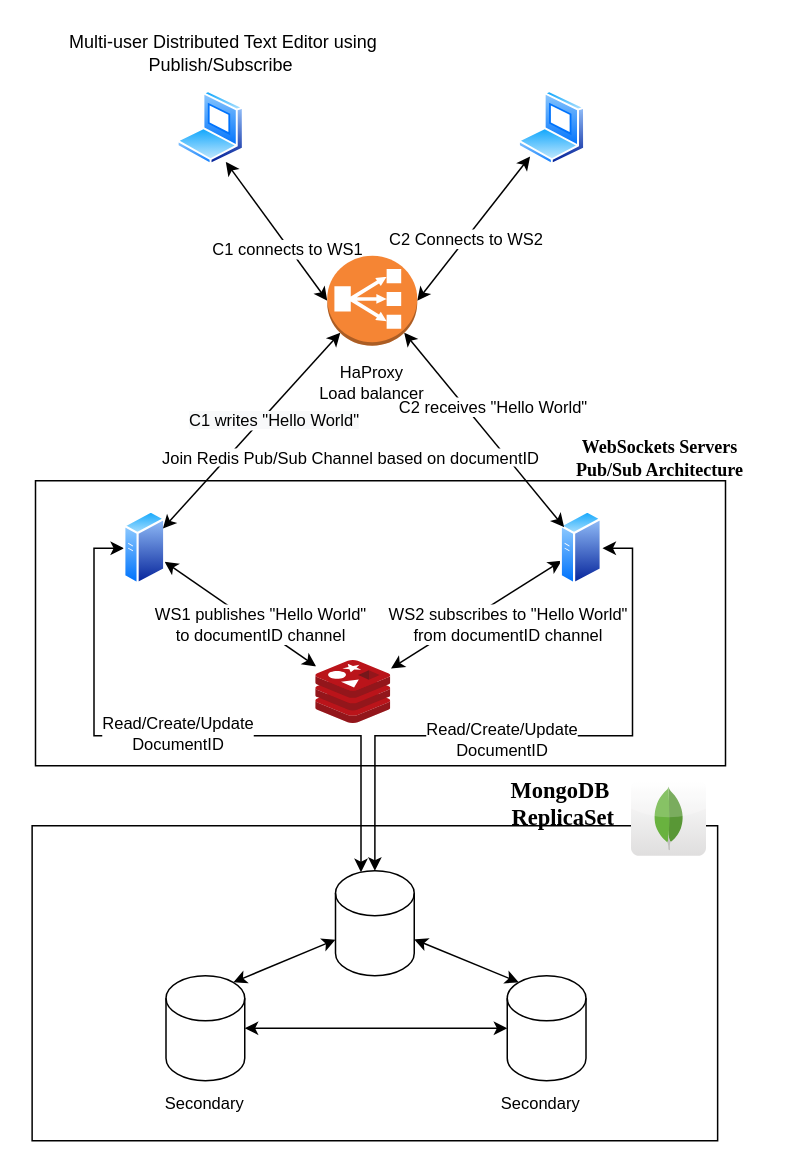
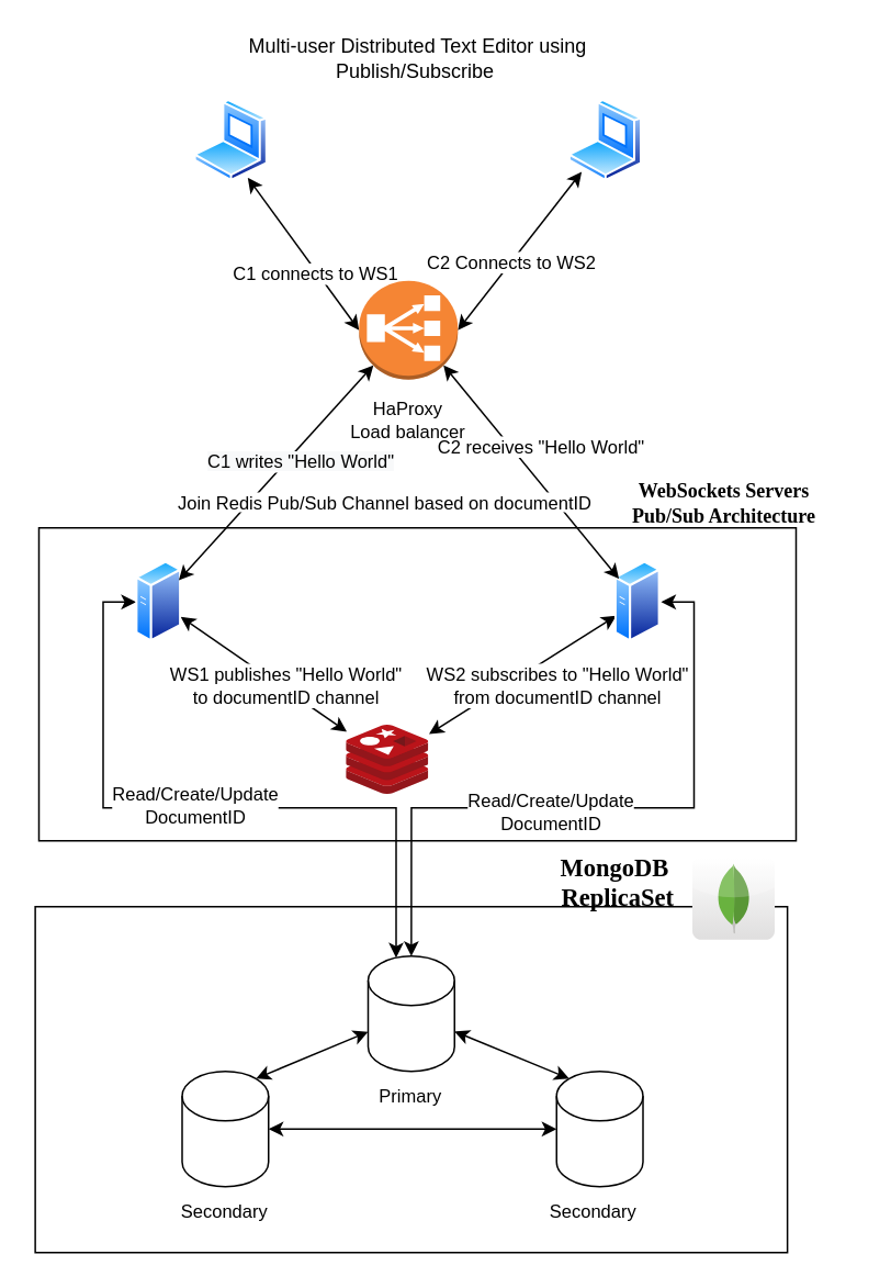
- <mxCell id="20" value="Multi-user&amp;nbsp;Distributed Text Editor using Publish/Subscribe&amp;nbsp;" style="text;html=1;strokeColor=none;fillColor=none;align=center;verticalAlign=middle;whiteSpace=wrap;rounded=0;" parent="1" vertex="1"><mxGeometry x="5.5" y="20" width="285" height="30" as="geometry" /></mxCell>
+ <mxCell id="20" value="Multi-user&amp;nbsp;Distributed Text Editor using Publish/Subscribe&amp;nbsp;" style="text;html=1;strokeColor=none;fillColor=none;align=center;verticalAlign=middle;whiteSpace=wrap;rounded=0;" parent="1" vertex="1"><mxGeometry x="110.5" y="20" width="285" height="30" as="geometry" /></mxCell>
+ <mxCell id="35" value="Primary" style="text;html=1;strokeColor=none;fillColor=none;align=center;verticalAlign=middle;whiteSpace=wrap;rounded=0;fontSize=11;" vertex="1" parent="1"><mxGeometry x="219.25" y="650" width="60" height="30" as="geometry" /></mxCell>
